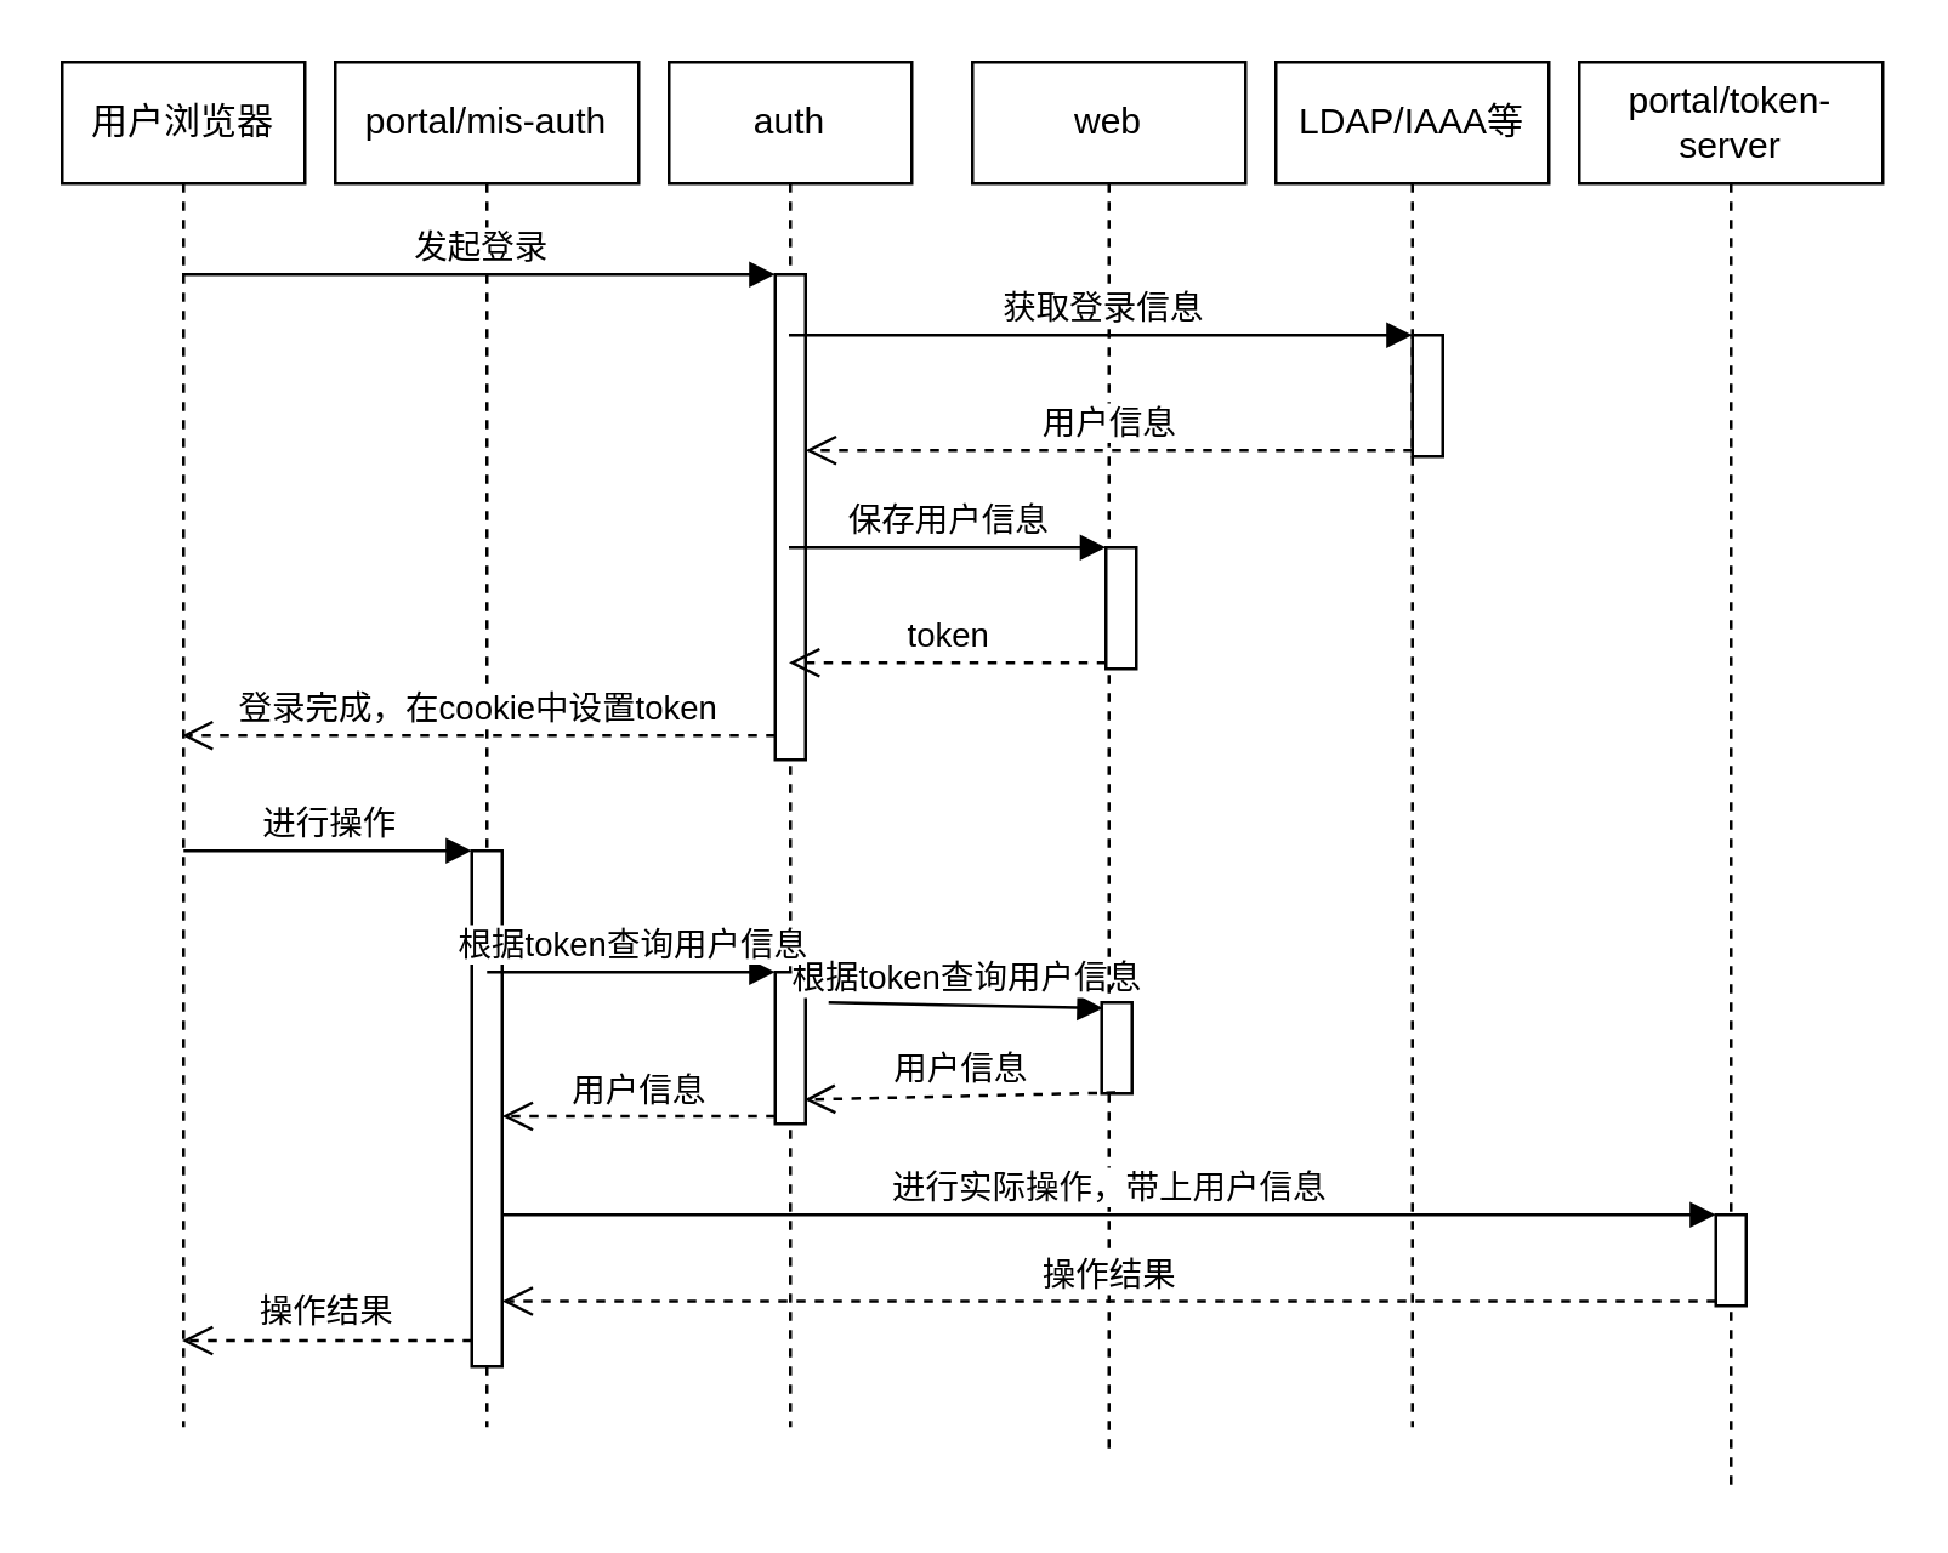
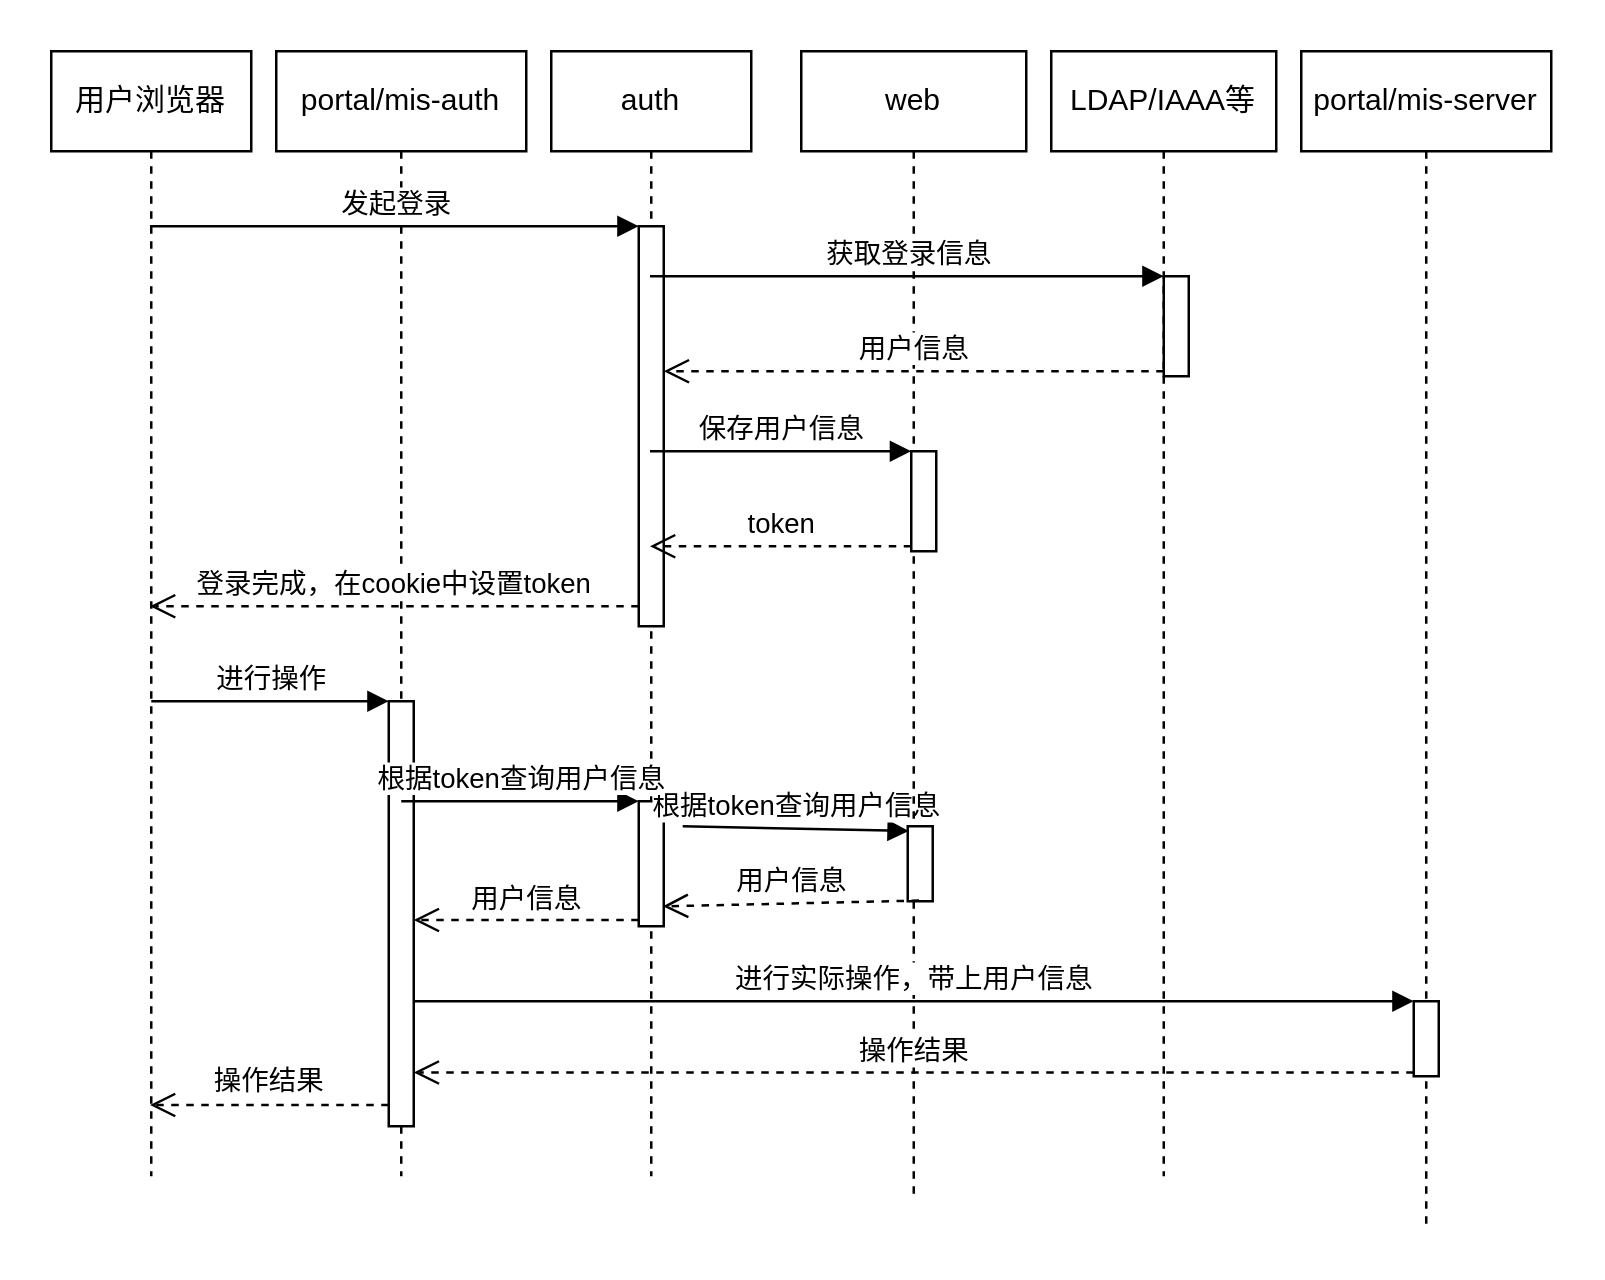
- <mxCell id="21" value="portal/token-server" style="shape=umlLifeline;perimeter=lifelinePerimeter;whiteSpace=wrap;html=1;container=1;collapsible=0;recursiveResize=0;outlineConnect=0;" diagramCategory="uml" diagramName="Lifeline" vertex="1" parent="1"><mxGeometry x="520" y="20" width="100" height="470" as="geometry" /></mxCell>
+ <mxCell id="21" value="portal/mis-server" style="shape=umlLifeline;perimeter=lifelinePerimeter;whiteSpace=wrap;html=1;container=1;collapsible=0;recursiveResize=0;outlineConnect=0;" diagramCategory="uml" diagramName="Lifeline" vertex="1" parent="1"><mxGeometry x="520" y="20" width="100" height="470" as="geometry" /></mxCell>
